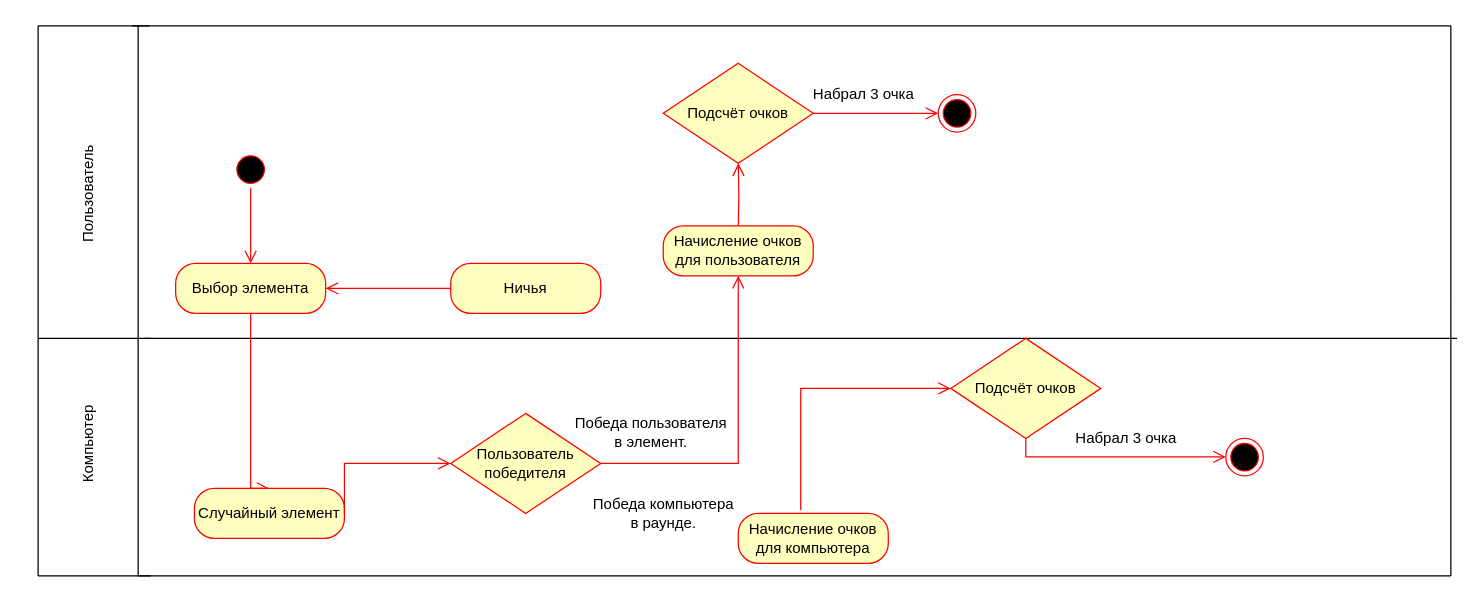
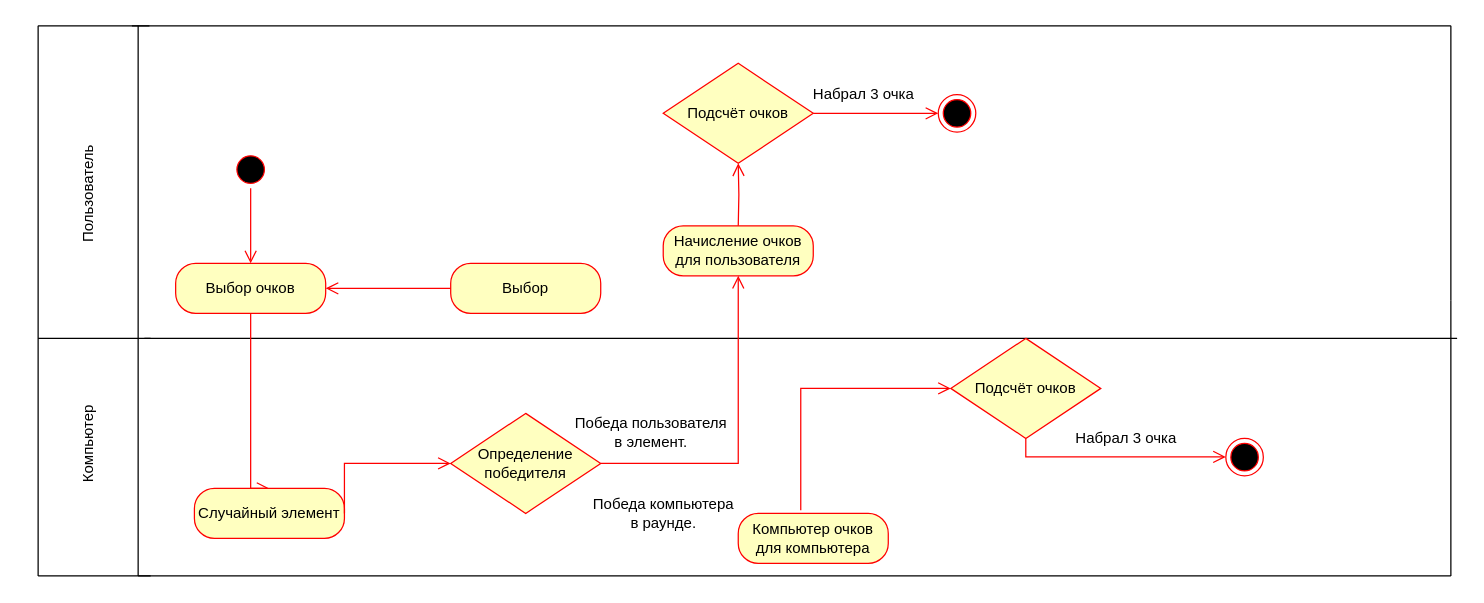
- <mxCell id="12" value="Выбор элемента" style="rounded=1;whiteSpace=wrap;html=1;arcSize=40;fontColor=#000000;fillColor=#ffffc0;strokeColor=#ff0000;" vertex="1" parent="1"><mxGeometry x="140" y="210" width="120" height="40" as="geometry" /></mxCell>
+ <mxCell id="12" value="Выбор очков" style="rounded=1;whiteSpace=wrap;html=1;arcSize=40;fontColor=#000000;fillColor=#ffffc0;strokeColor=#ff0000;" vertex="1" parent="1"><mxGeometry x="140" y="210" width="120" height="40" as="geometry" /></mxCell>
- <mxCell id="30" value="Ничья" style="rounded=1;whiteSpace=wrap;html=1;arcSize=40;fontColor=#000000;fillColor=#ffffc0;strokeColor=#ff0000;" vertex="1" parent="1"><mxGeometry x="360" y="210" width="120" height="40" as="geometry" /></mxCell>
+ <mxCell id="30" value="Выбор" style="rounded=1;whiteSpace=wrap;html=1;arcSize=40;fontColor=#000000;fillColor=#ffffc0;strokeColor=#ff0000;" vertex="1" parent="1"><mxGeometry x="360" y="210" width="120" height="40" as="geometry" /></mxCell>
- <mxCell id="23" value="Пользователь&lt;br&gt;победителя" style="rhombus;whiteSpace=wrap;html=1;fontColor=#000000;fillColor=#ffffc0;strokeColor=#ff0000;" vertex="1" parent="1"><mxGeometry x="360" y="330" width="120" height="80" as="geometry" /></mxCell>
+ <mxCell id="23" value="Определение&lt;br&gt;победителя" style="rhombus;whiteSpace=wrap;html=1;fontColor=#000000;fillColor=#ffffc0;strokeColor=#ff0000;" vertex="1" parent="1"><mxGeometry x="360" y="330" width="120" height="80" as="geometry" /></mxCell>
- <mxCell id="26" value="Начисление очков для компьютера" style="rounded=1;whiteSpace=wrap;html=1;arcSize=40;fontColor=#000000;fillColor=#ffffc0;strokeColor=#ff0000;" vertex="1" parent="1"><mxGeometry x="590" y="410" width="120" height="40" as="geometry" /></mxCell>
+ <mxCell id="26" value="Компьютер очков для компьютера" style="rounded=1;whiteSpace=wrap;html=1;arcSize=40;fontColor=#000000;fillColor=#ffffc0;strokeColor=#ff0000;" vertex="1" parent="1"><mxGeometry x="590" y="410" width="120" height="40" as="geometry" /></mxCell>
